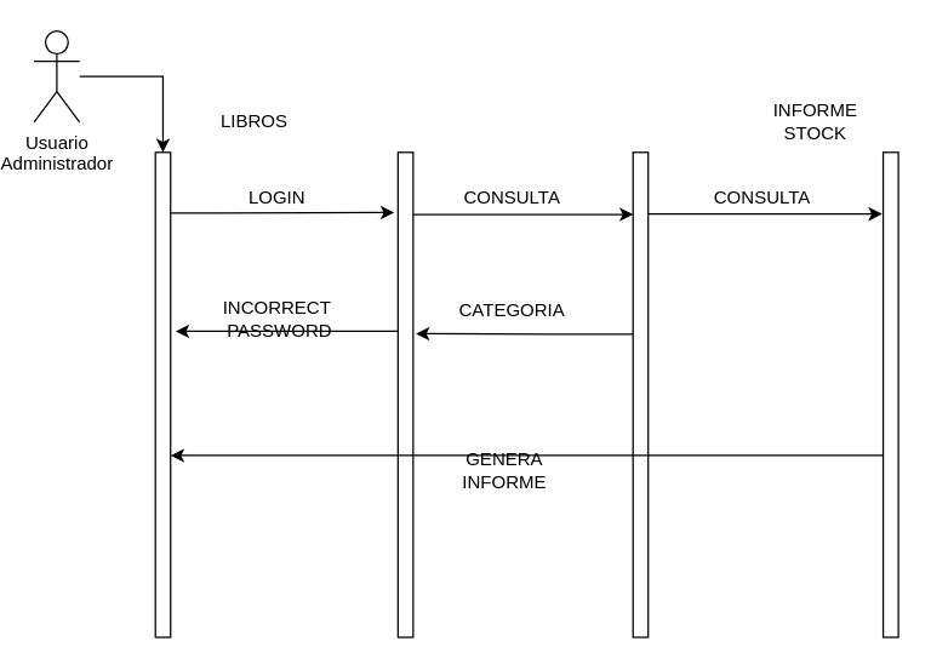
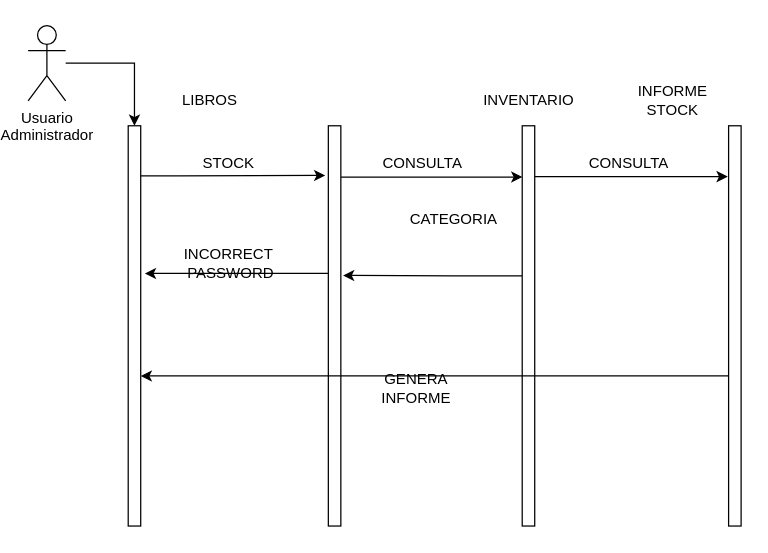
+ <mxCell id="13" value="INVENTARIO" style="text;html=1;align=center;verticalAlign=middle;resizable=0;points=[];autosize=1;strokeColor=none;fillColor=none;" vertex="1" parent="1"><mxGeometry x="375" y="70" width="90" height="20" as="geometry" /></mxCell>
- <mxCell id="17" value="LOGIN" style="text;html=1;align=center;verticalAlign=middle;resizable=0;points=[];autosize=1;strokeColor=none;fillColor=none;" vertex="1" parent="1"><mxGeometry x="155" y="120" width="50" height="20" as="geometry" /></mxCell>
+ <mxCell id="17" value="STOCK" style="text;html=1;align=center;verticalAlign=middle;resizable=0;points=[];autosize=1;strokeColor=none;fillColor=none;" vertex="1" parent="1"><mxGeometry x="155" y="120" width="50" height="20" as="geometry" /></mxCell>
- <mxCell id="21" value="CATEGORIA" style="text;html=1;align=center;verticalAlign=middle;resizable=0;points=[];autosize=1;strokeColor=none;fillColor=none;" vertex="1" parent="1"><mxGeometry x="290" y="195" width="90" height="20" as="geometry" /></mxCell>
+ <mxCell id="21" value="CATEGORIA" style="text;html=1;align=center;verticalAlign=middle;resizable=0;points=[];autosize=1;strokeColor=none;fillColor=none;" vertex="1" parent="1"><mxGeometry x="315" y="165" width="90" height="20" as="geometry" /></mxCell>
